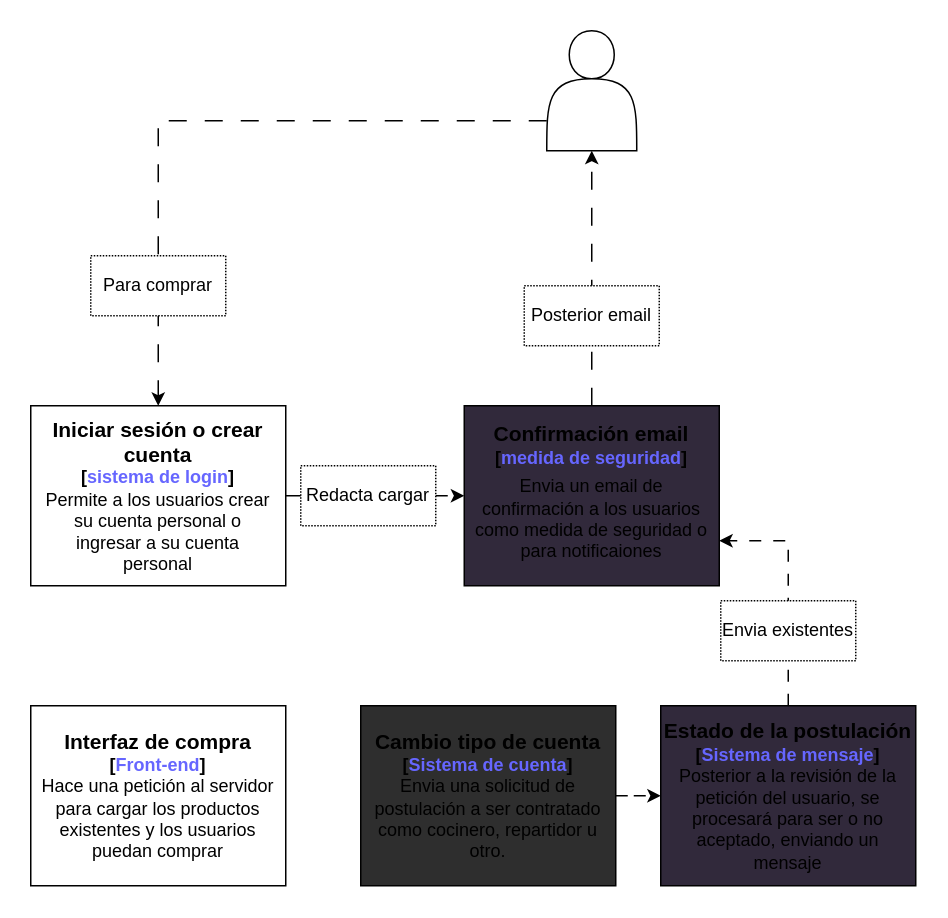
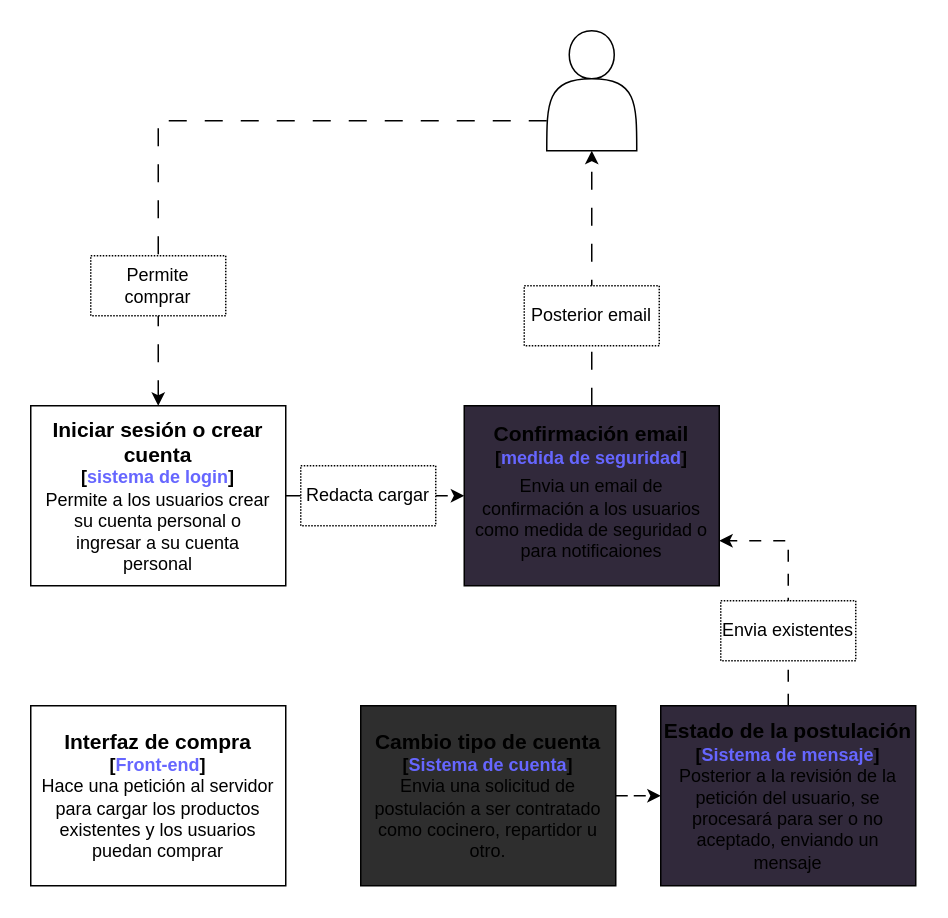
- <mxCell id="16" value="Para comprar" style="text;html=1;align=center;verticalAlign=middle;whiteSpace=wrap;rounded=0;fillColor=default;strokeColor=default;dashed=1;dashPattern=1 1;" vertex="1" parent="1"><mxGeometry x="60" y="170" width="90" height="40" as="geometry" /></mxCell>
+ <mxCell id="16" value="Permite comprar" style="text;html=1;align=center;verticalAlign=middle;whiteSpace=wrap;rounded=0;fillColor=default;strokeColor=default;dashed=1;dashPattern=1 1;" vertex="1" parent="1"><mxGeometry x="60" y="170" width="90" height="40" as="geometry" /></mxCell>
